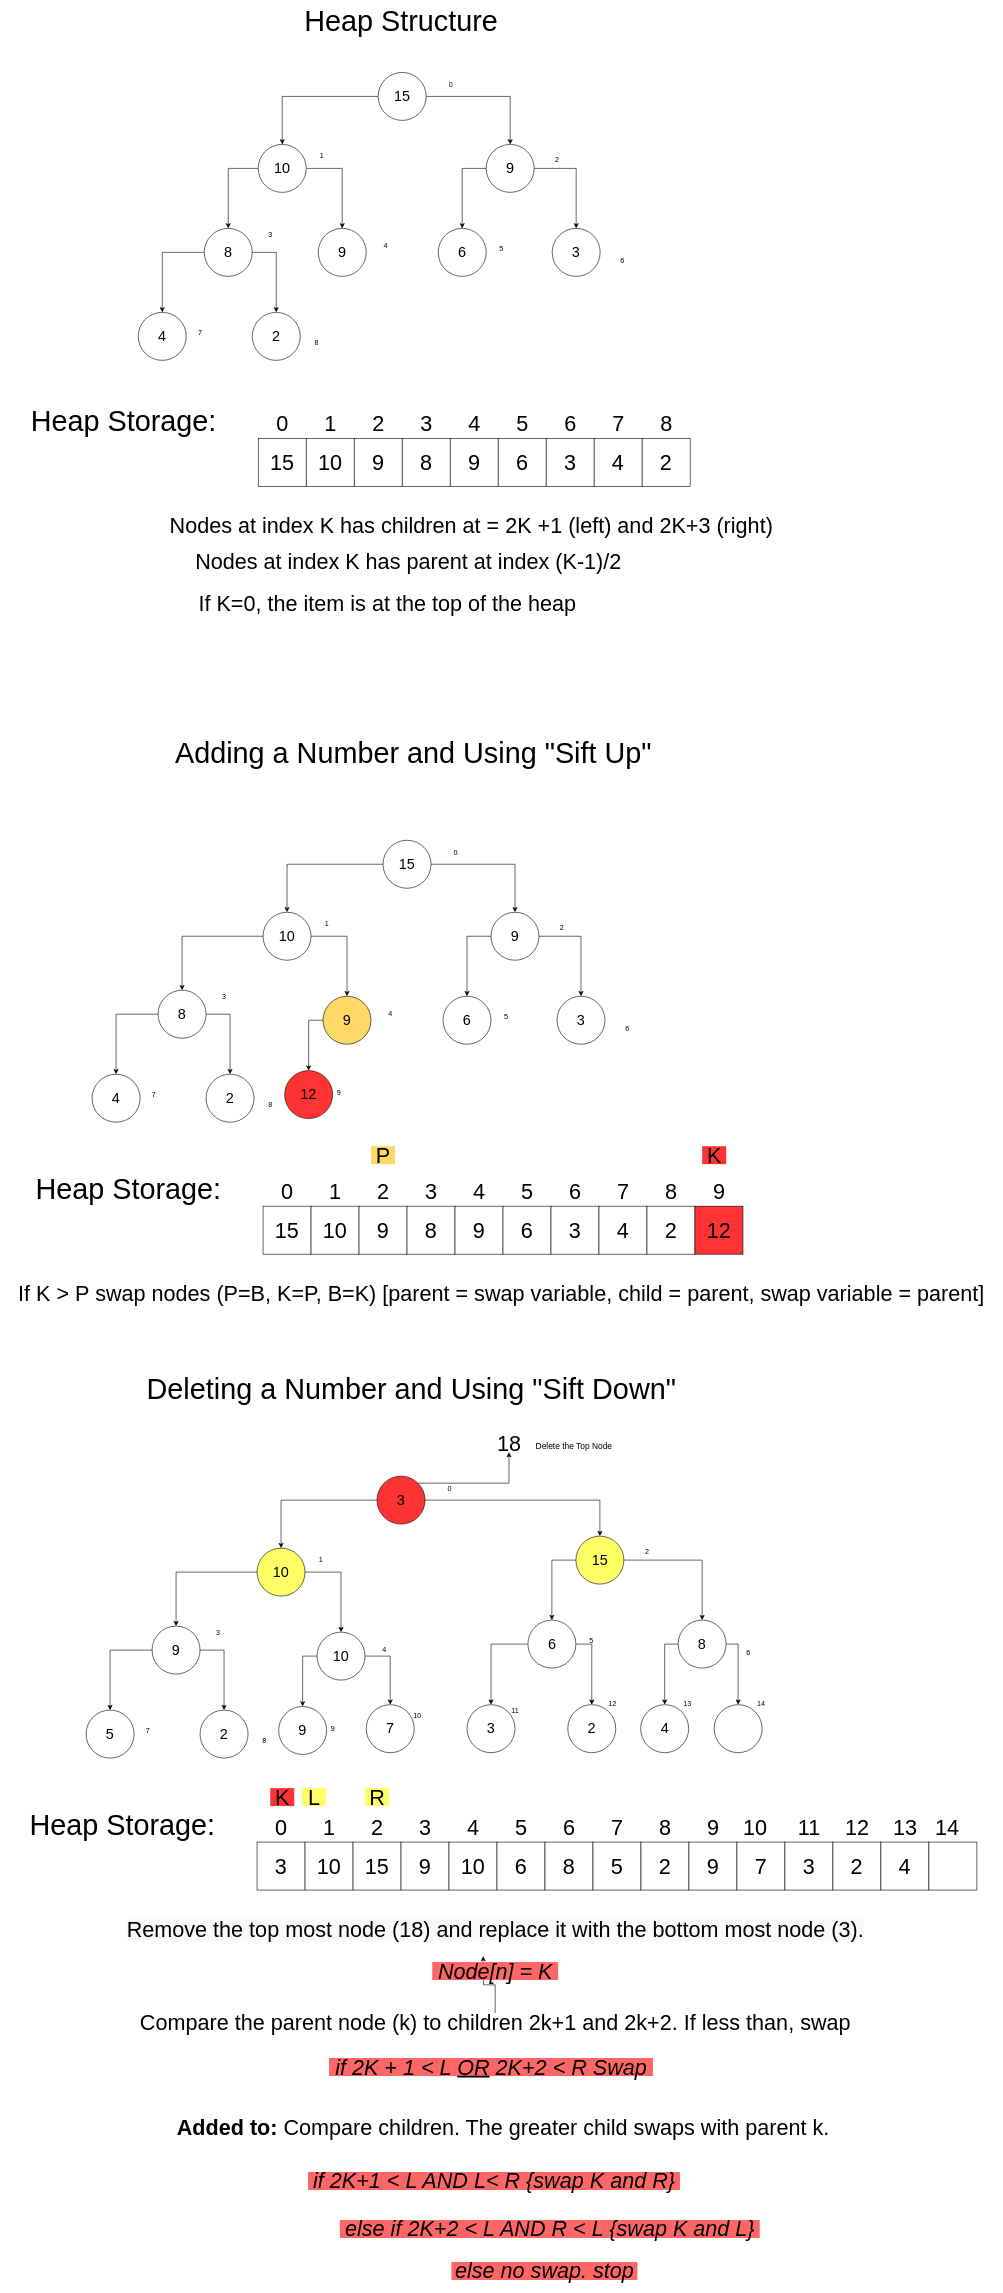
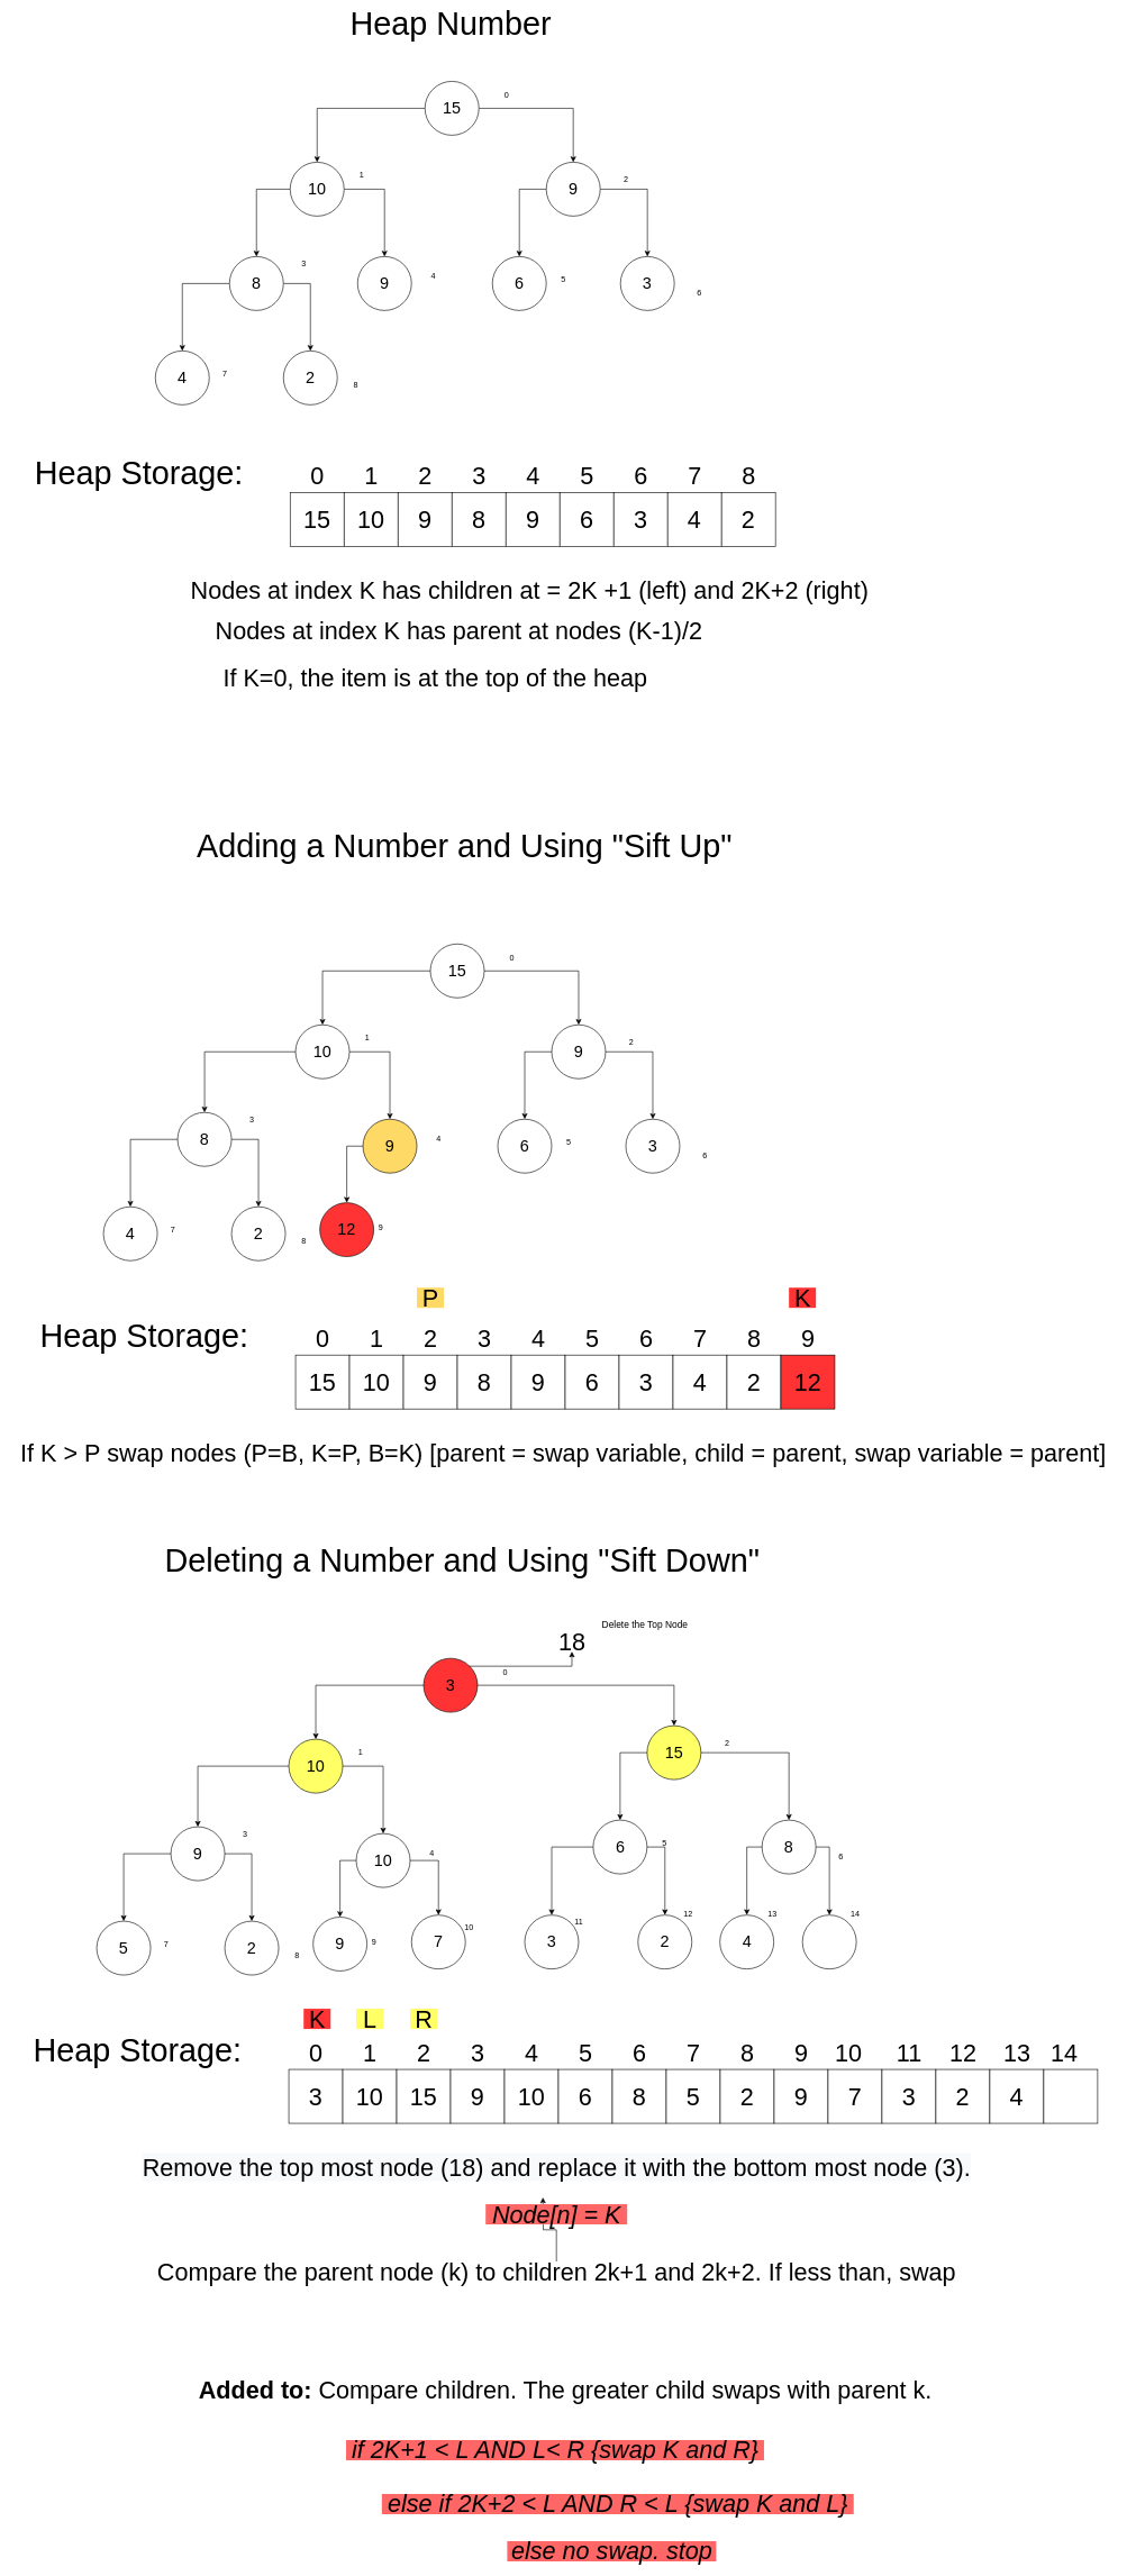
- <mxCell id="96" value="&lt;font style=&quot;font-size: 48px&quot;&gt;Heap Structure&lt;/font&gt;" style="text;html=1;align=center;verticalAlign=middle;resizable=0;points=[];autosize=1;" parent="1" vertex="1"><mxGeometry x="498" y="20" width="340" height="30" as="geometry" /></mxCell>
+ <mxCell id="96" value="&lt;font style=&quot;font-size: 48px&quot;&gt;Heap Number&lt;/font&gt;" style="text;html=1;align=center;verticalAlign=middle;resizable=0;points=[];autosize=1;" parent="1" vertex="1"><mxGeometry x="498" y="20" width="340" height="30" as="geometry" /></mxCell>
- <mxCell id="47" value="&lt;font style=&quot;font-size: 36px&quot;&gt;Nodes at index K has children at = 2K +1 (left) and 2K+3 (right)&lt;/font&gt;" style="text;html=1;align=center;verticalAlign=middle;resizable=0;points=[];autosize=1;" parent="1" vertex="1"><mxGeometry x="275" y="860" width="1020" height="30" as="geometry" /></mxCell>
+ <mxCell id="47" value="&lt;font style=&quot;font-size: 36px&quot;&gt;Nodes at index K has children at = 2K +1 (left) and 2K+2 (right)&lt;/font&gt;" style="text;html=1;align=center;verticalAlign=middle;resizable=0;points=[];autosize=1;" parent="1" vertex="1"><mxGeometry x="275" y="860" width="1020" height="30" as="geometry" /></mxCell>
- <mxCell id="48" value="&lt;font style=&quot;font-size: 36px&quot;&gt;Nodes at index K has parent at index (K-1)/2&lt;/font&gt;" style="text;html=1;align=center;verticalAlign=middle;resizable=0;points=[];autosize=1;" parent="1" vertex="1"><mxGeometry x="315" y="920" width="730" height="30" as="geometry" /></mxCell>
+ <mxCell id="48" value="&lt;font style=&quot;font-size: 36px&quot;&gt;Nodes at index K has parent at nodes (K-1)/2&lt;/font&gt;" style="text;html=1;align=center;verticalAlign=middle;resizable=0;points=[];autosize=1;" parent="1" vertex="1"><mxGeometry x="315" y="920" width="730" height="30" as="geometry" /></mxCell>
- <mxCell id="181" value="&lt;span style=&quot;font-size: 36px&quot;&gt;18&lt;/span&gt;" style="text;html=1;align=center;verticalAlign=middle;resizable=0;points=[];autosize=1;" parent="1" vertex="1"><mxGeometry x="818" y="2390" width="60" height="30" as="geometry" /></mxCell>
+ <mxCell id="181" value="&lt;span style=&quot;font-size: 36px&quot;&gt;18&lt;/span&gt;" style="text;html=1;align=center;verticalAlign=middle;resizable=0;points=[];autosize=1;" parent="1" vertex="1"><mxGeometry x="818" y="2420" width="60" height="30" as="geometry" /></mxCell>
- <mxCell id="190" value="&lt;span style=&quot;font-size: 36px&quot;&gt;L&lt;/span&gt;" style="text;html=1;align=center;verticalAlign=middle;resizable=0;points=[];autosize=1;fillColor=#FFFF66;" parent="1" vertex="1"><mxGeometry x="503" y="2980" width="40" height="30" as="geometry" /></mxCell>
+ <mxCell id="190" value="&lt;span style=&quot;font-size: 36px&quot;&gt;L&lt;/span&gt;" style="text;html=1;align=center;verticalAlign=middle;resizable=0;points=[];autosize=1;fillColor=#FFFF66;" parent="1" vertex="1"><mxGeometry x="528" y="2980" width="40" height="30" as="geometry" /></mxCell>
- <mxCell id="192" value="&lt;span style=&quot;font-size: 36px&quot;&gt;&lt;i&gt;if 2K + 1 &amp;lt; L &lt;u&gt;OR&lt;/u&gt;&amp;nbsp;2K+2 &amp;lt; R Swap&lt;/i&gt;&lt;/span&gt;" style="text;html=1;align=center;verticalAlign=middle;resizable=0;points=[];autosize=1;fillColor=#FF6666;" parent="1" vertex="1"><mxGeometry x="548" y="3430" width="540" height="30" as="geometry" /></mxCell>
